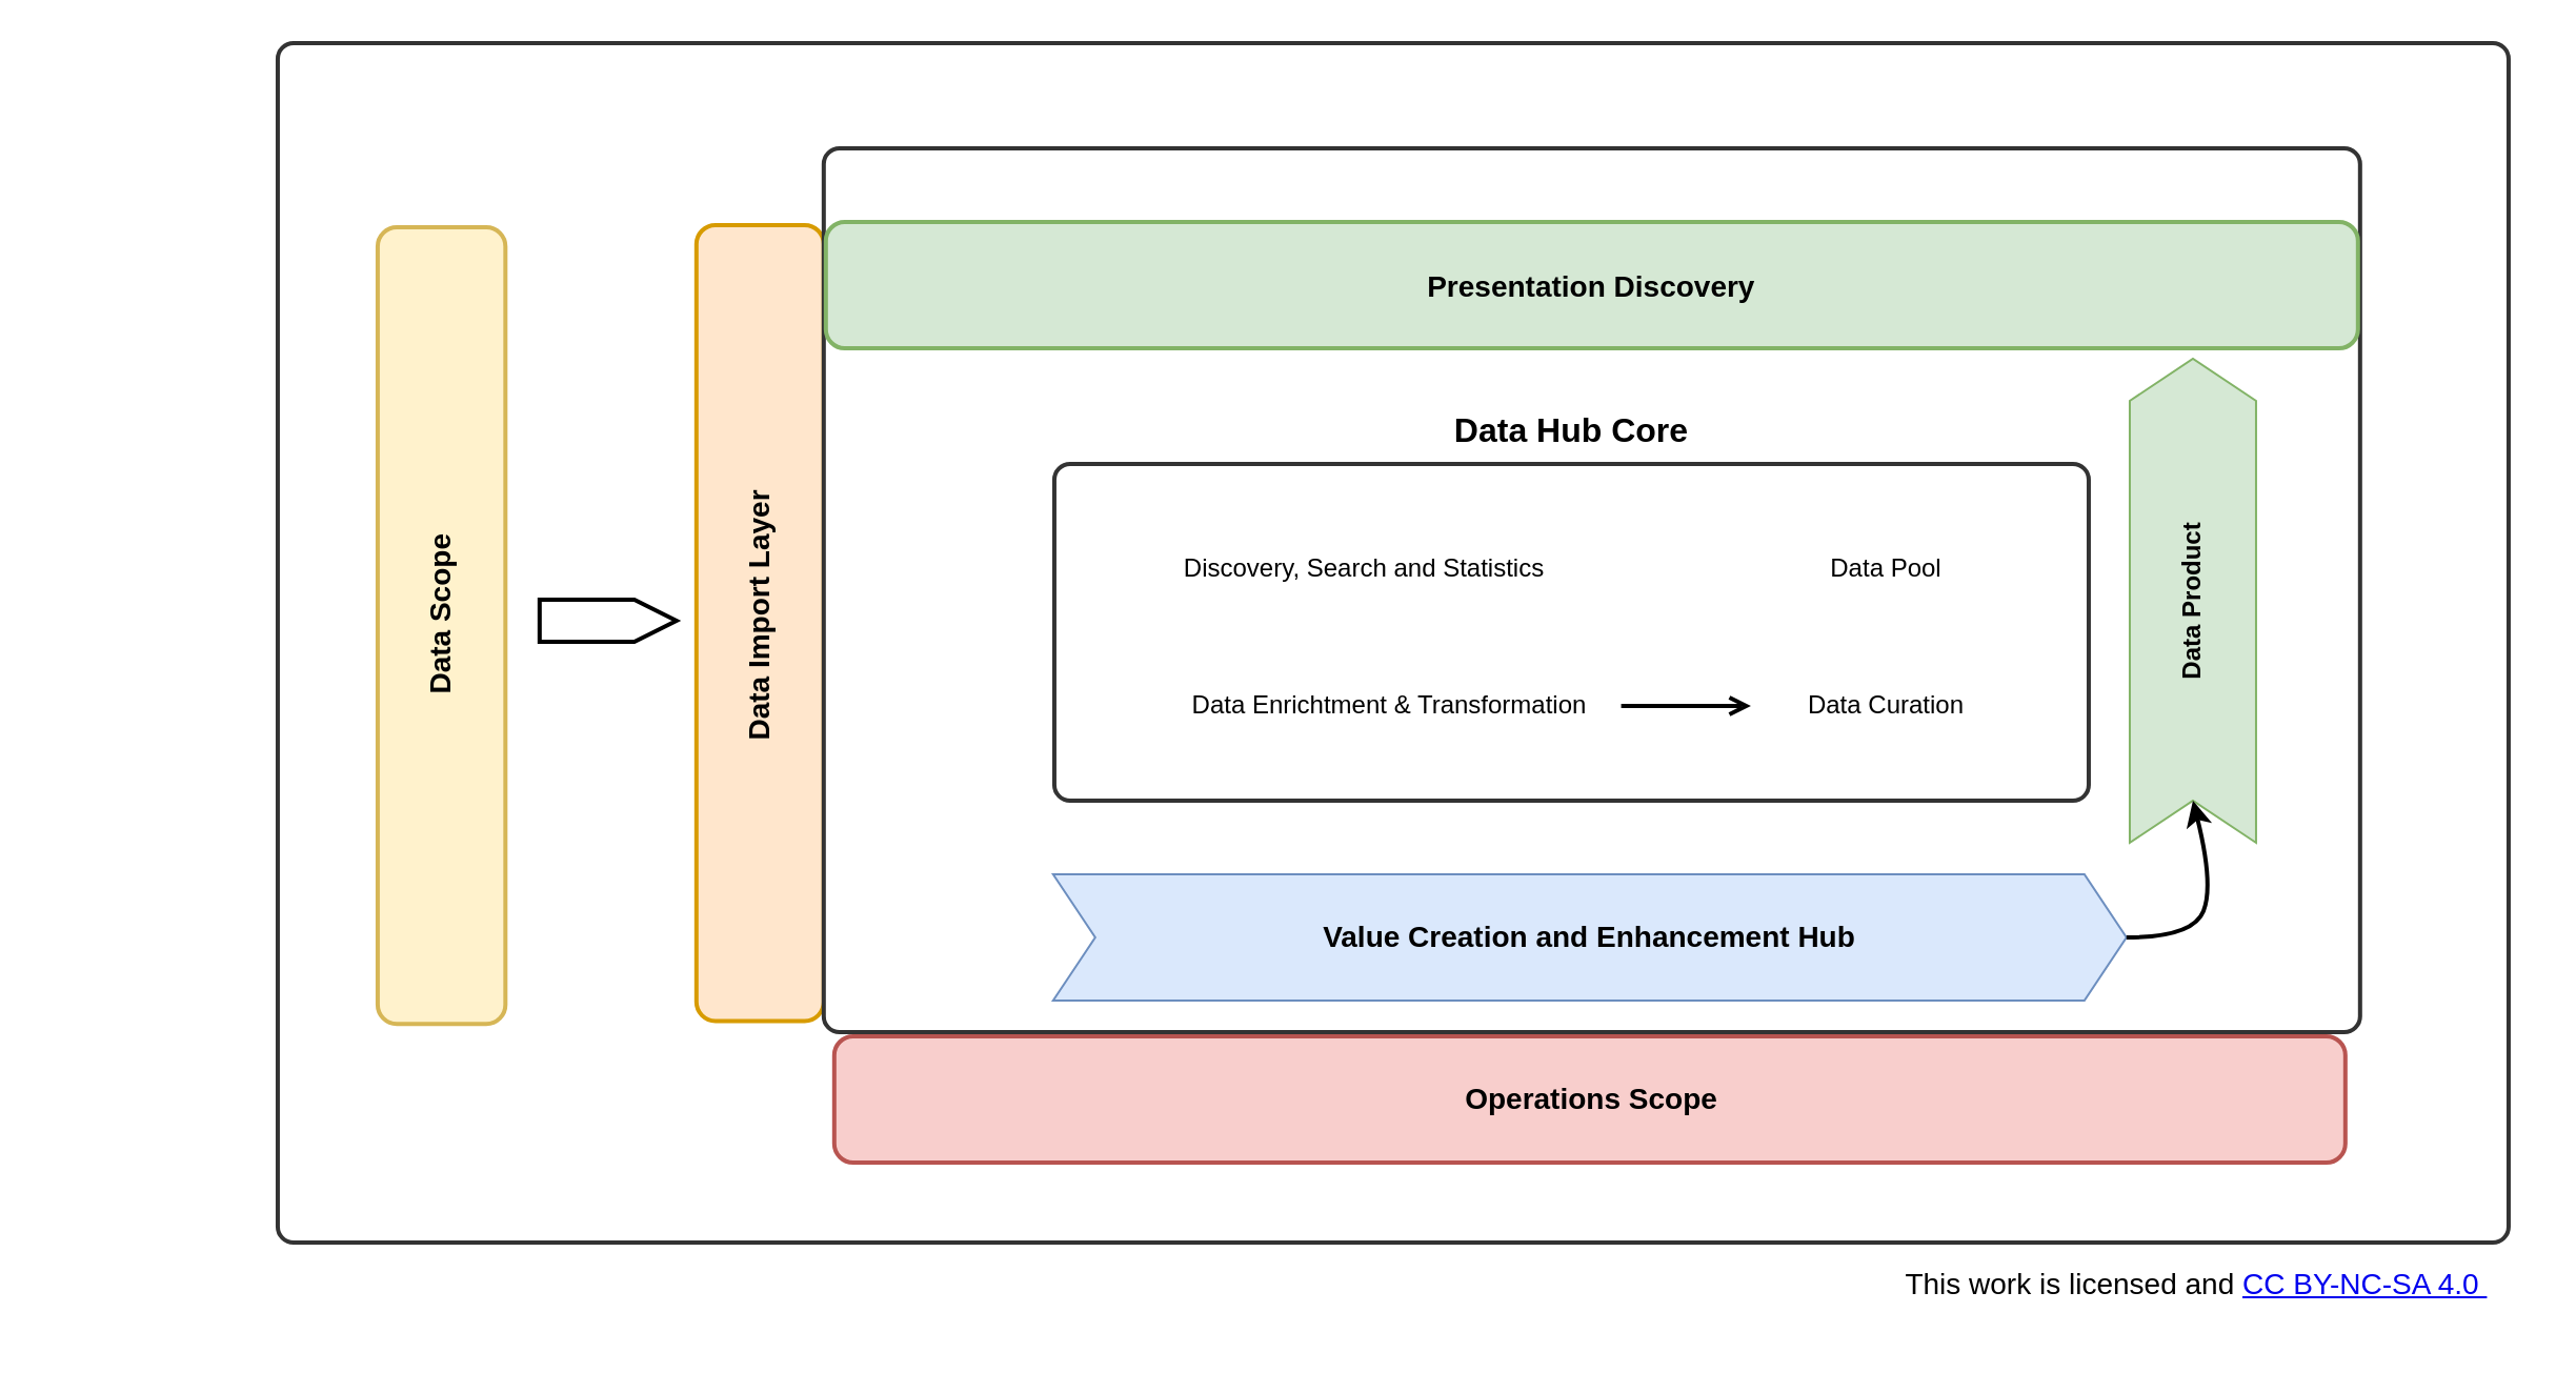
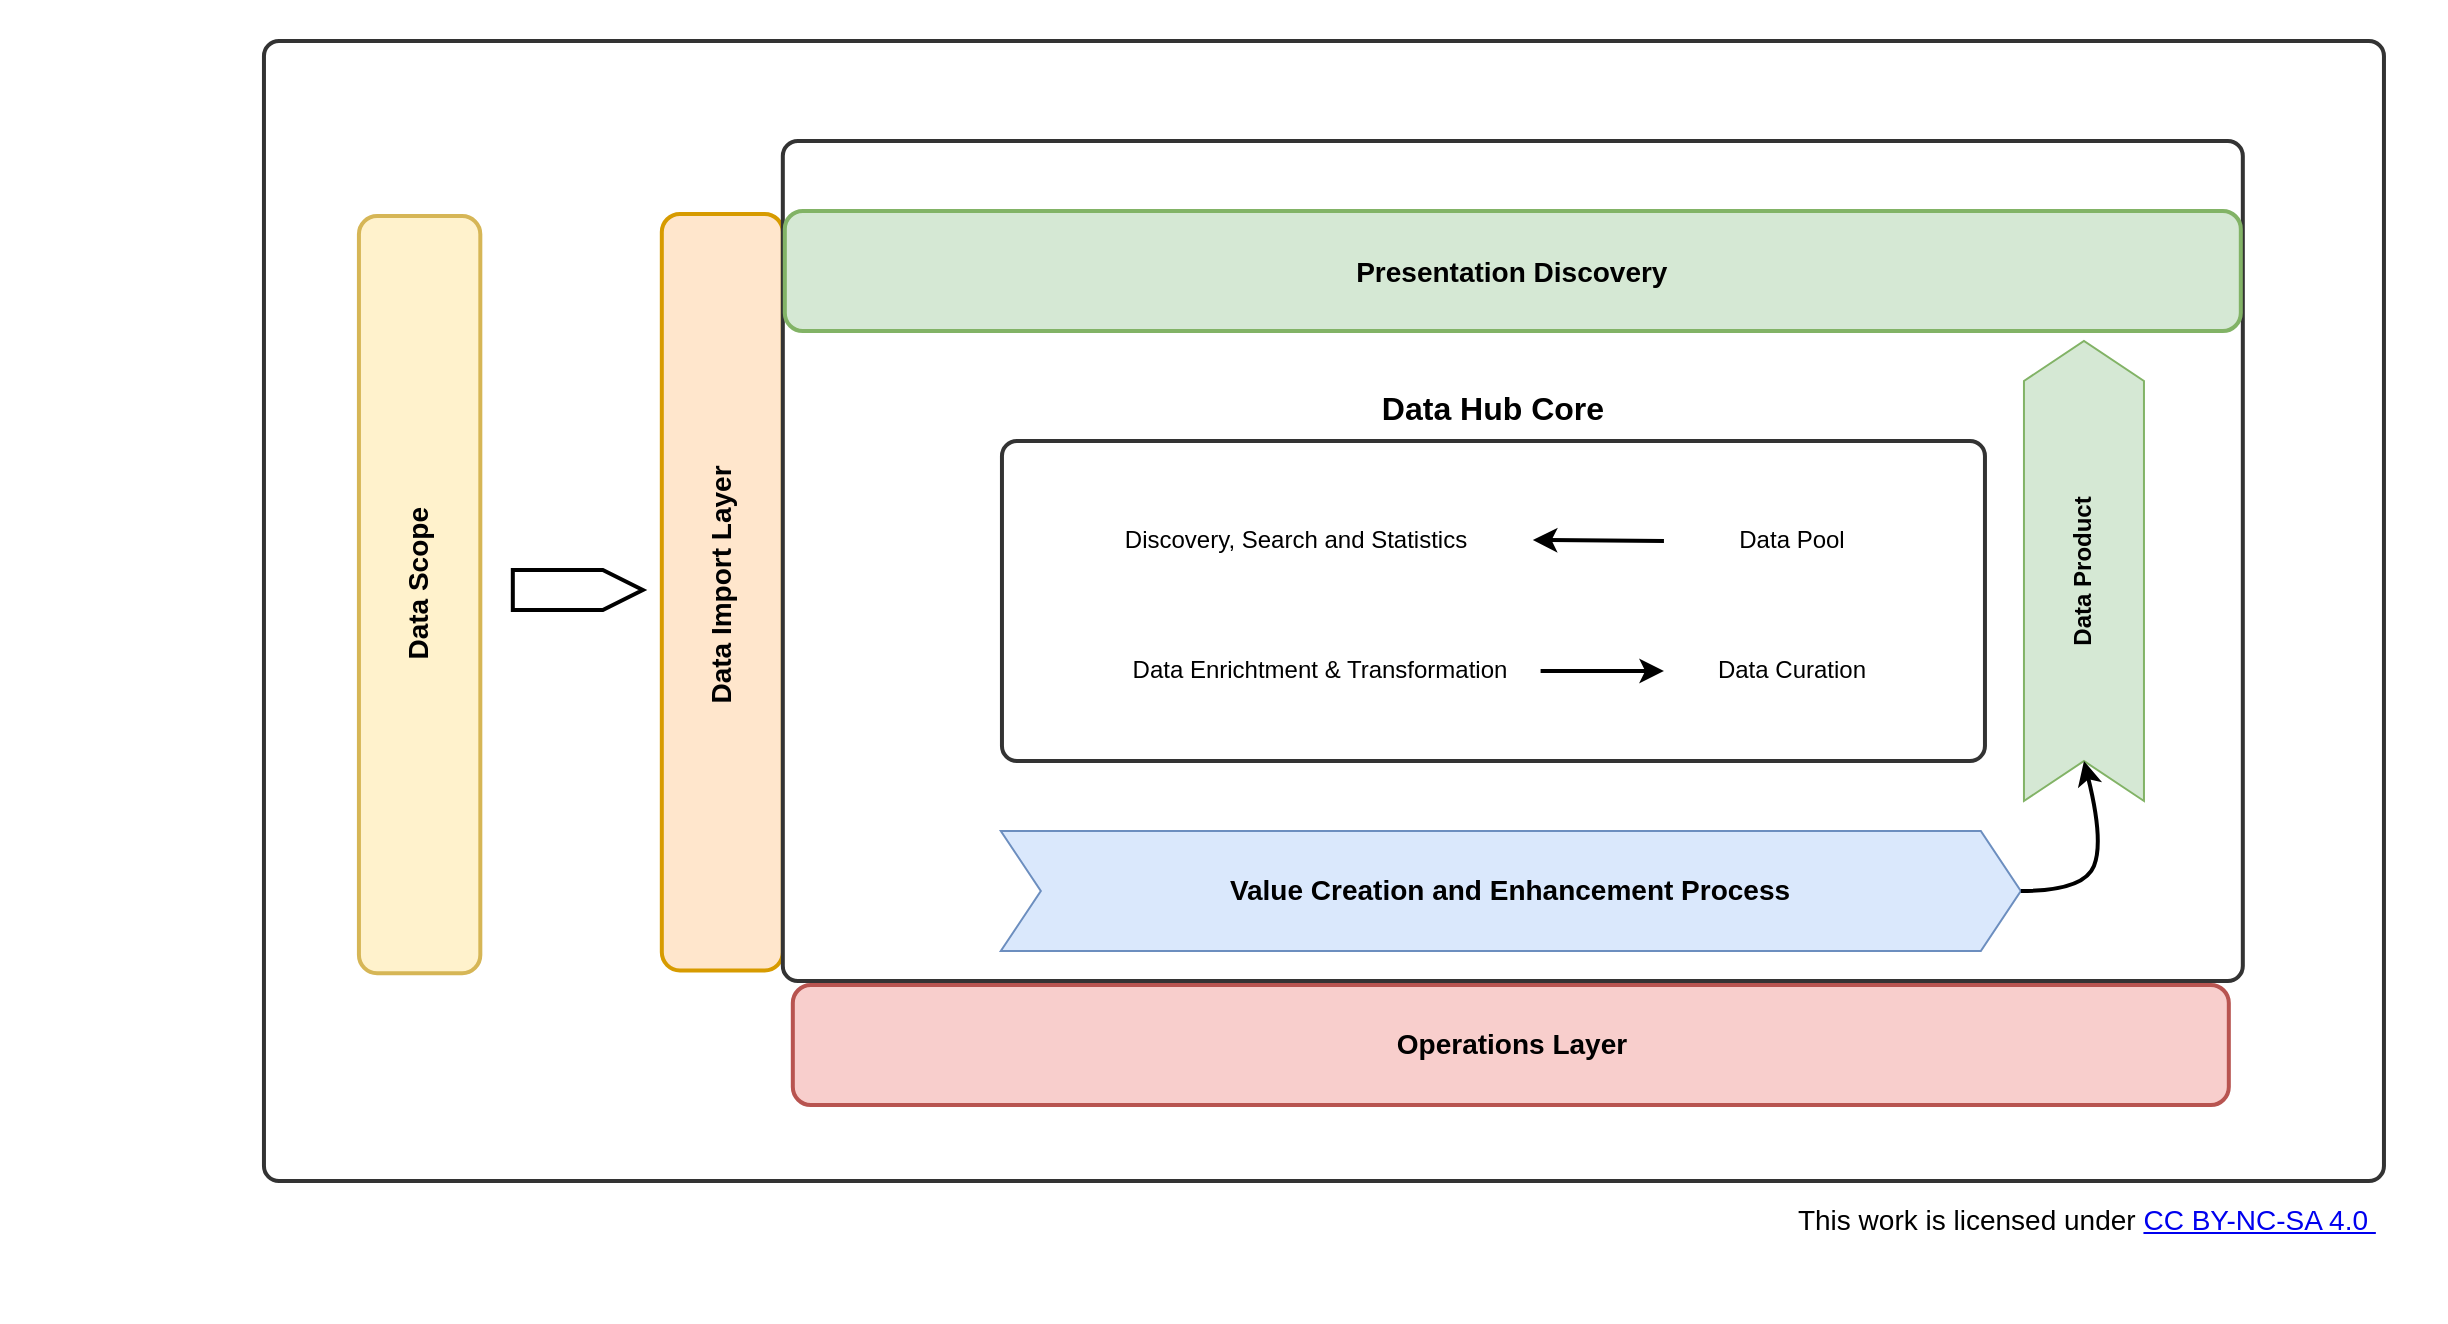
+ <mxCell id="18" value="" style="endArrow=classic;html=1;rounded=0;strokeWidth=2;fontSize=16;fontColor=none;targetPerimeterSpacing=0;exitX=0;exitY=0.5;exitDx=0;exitDy=0;entryX=1;entryY=0.5;entryDx=0;entryDy=0;" parent="1" source="15" target="16" edge="1"><mxGeometry width="50" height="50" relative="1" as="geometry"><mxPoint x="906.48" y="330" as="sourcePoint" /><mxPoint x="906.48" y="295" as="targetPoint" /></mxGeometry></mxCell>
- <mxCell id="17" value="" style="endArrow=open;html=1;rounded=0;strokeWidth=2;fontSize=16;fontColor=none;targetPerimeterSpacing=0;exitX=1;exitY=0.5;exitDx=0;exitDy=0;entryX=0;entryY=0.5;entryDx=0;entryDy=0;" parent="1" source="13" target="14" edge="1"><mxGeometry width="50" height="50" relative="1" as="geometry"><mxPoint x="691.48" y="240" as="sourcePoint" /><mxPoint x="741.48" y="190" as="targetPoint" /></mxGeometry></mxCell>
+ <mxCell id="17" value="" style="endArrow=classic;html=1;rounded=0;strokeWidth=2;fontSize=16;fontColor=none;targetPerimeterSpacing=0;exitX=1;exitY=0.5;exitDx=0;exitDy=0;entryX=0;entryY=0.5;entryDx=0;entryDy=0;" parent="1" source="13" target="14" edge="1"><mxGeometry width="50" height="50" relative="1" as="geometry"><mxPoint x="691.48" y="240" as="sourcePoint" /><mxPoint x="741.48" y="190" as="targetPoint" /></mxGeometry></mxCell>
- <mxCell id="10" value="&lt;b&gt;&lt;font style=&quot;font-size: 14px;&quot;&gt;Value Creation and Enhancement Hub&lt;/font&gt;&lt;/b&gt;" style="shape=step;perimeter=stepPerimeter;whiteSpace=wrap;html=1;fixedSize=1;fillColor=#dae8fc;strokeColor=#6c8ebf;" parent="1" vertex="1"><mxGeometry x="499.91" y="415" width="510" height="60" as="geometry" /></mxCell>
+ <mxCell id="10" value="&lt;b&gt;&lt;font style=&quot;font-size: 14px;&quot;&gt;Value Creation and Enhancement Process&lt;/font&gt;&lt;/b&gt;" style="shape=step;perimeter=stepPerimeter;whiteSpace=wrap;html=1;fixedSize=1;fillColor=#dae8fc;strokeColor=#6c8ebf;" parent="1" vertex="1"><mxGeometry x="499.91" y="415" width="510" height="60" as="geometry" /></mxCell>
- <mxCell id="9" value="&lt;div style=&quot;width: 752.778px;height:auto;word-break: break-word;&quot;&gt;&lt;div align=&quot;center&quot;&gt;&lt;span style=&quot;font-family: Arial; text-decoration: none; line-height: 0;&quot;&gt;&lt;span style=&quot;text-decoration: none; line-height: 14px;&quot;&gt;&lt;font style=&quot;font-size: 14px;&quot;&gt;&lt;b&gt;Operations Scope&lt;/b&gt;&lt;/font&gt;&lt;/span&gt;&lt;/span&gt;&lt;/div&gt;&lt;/div&gt;" style="shape=rect;shadow=0;strokeWidth=2;fillColor=#f8cecc;strokeColor=#b85450;opacity=100.0;html=1;nl2Br=0;verticalAlign=middle;align=center;spacingLeft=8.111;spacingRight=6;whiteSpace=wrap;gliffyId=86;rounded=1;" parent="1" vertex="1"><mxGeometry x="395.91" y="492" width="718" height="60" as="geometry" /></mxCell>
+ <mxCell id="9" value="&lt;div style=&quot;width: 752.778px;height:auto;word-break: break-word;&quot;&gt;&lt;div align=&quot;center&quot;&gt;&lt;span style=&quot;font-family: Arial; text-decoration: none; line-height: 0;&quot;&gt;&lt;span style=&quot;text-decoration: none; line-height: 14px;&quot;&gt;&lt;font style=&quot;font-size: 14px;&quot;&gt;&lt;b&gt;Operations Layer&lt;/b&gt;&lt;/font&gt;&lt;/span&gt;&lt;/span&gt;&lt;/div&gt;&lt;/div&gt;" style="shape=rect;shadow=0;strokeWidth=2;fillColor=#f8cecc;strokeColor=#b85450;opacity=100.0;html=1;nl2Br=0;verticalAlign=middle;align=center;spacingLeft=8.111;spacingRight=6;whiteSpace=wrap;gliffyId=86;rounded=1;" parent="1" vertex="1"><mxGeometry x="395.91" y="492" width="718" height="60" as="geometry" /></mxCell>
- <mxCell id="19" value="&lt;div class=&quot;tabs-panel is-active&quot;&gt;&lt;p class=&quot;license-text richtext&quot;&gt;&amp;nbsp;This work      is licensed and &lt;a href=&quot;http://creativecommons.org/licenses/by-nc-sa/4.0/?ref=chooser-v1&quot; target=&quot;_blank&quot; rel=&quot;license noopener noreferrer&quot;&gt; CC BY-NC-SA 4.0&amp;nbsp;&lt;/a&gt;&lt;/p&gt;&lt;/div&gt;" style="text;html=1;align=center;verticalAlign=middle;resizable=0;points=[];autosize=1;strokeColor=none;fillColor=none;fontSize=14;fontFamily=Helvetica;" parent="1" vertex="1"><mxGeometry x="881.48" y="580" width="320" height="60" as="geometry" /></mxCell>
+ <mxCell id="19" value="&lt;div class=&quot;tabs-panel is-active&quot;&gt;&lt;p class=&quot;license-text richtext&quot;&gt;&amp;nbsp;This work      is licensed under &lt;a href=&quot;http://creativecommons.org/licenses/by-nc-sa/4.0/?ref=chooser-v1&quot; target=&quot;_blank&quot; rel=&quot;license noopener noreferrer&quot;&gt; CC BY-NC-SA 4.0&amp;nbsp;&lt;/a&gt;&lt;/p&gt;&lt;/div&gt;" style="text;html=1;align=center;verticalAlign=middle;resizable=0;points=[];autosize=1;strokeColor=none;fillColor=none;fontSize=14;fontFamily=Helvetica;" parent="1" vertex="1"><mxGeometry x="881.48" y="580" width="320" height="60" as="geometry" /></mxCell>
